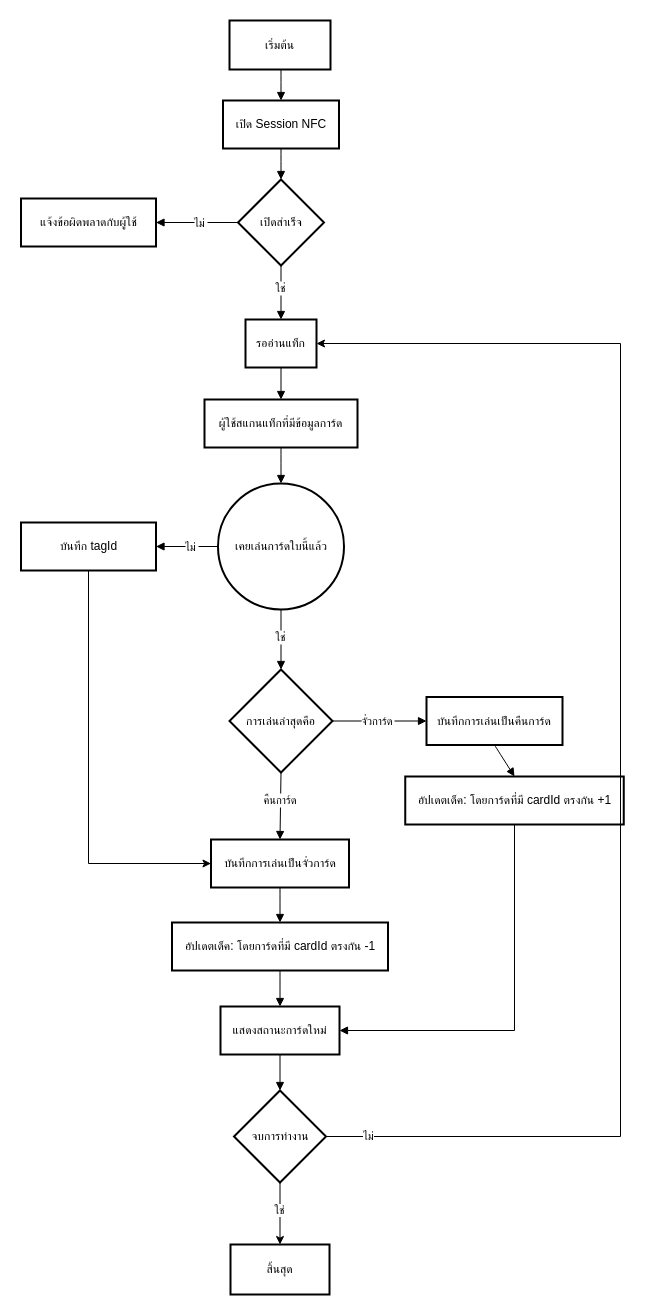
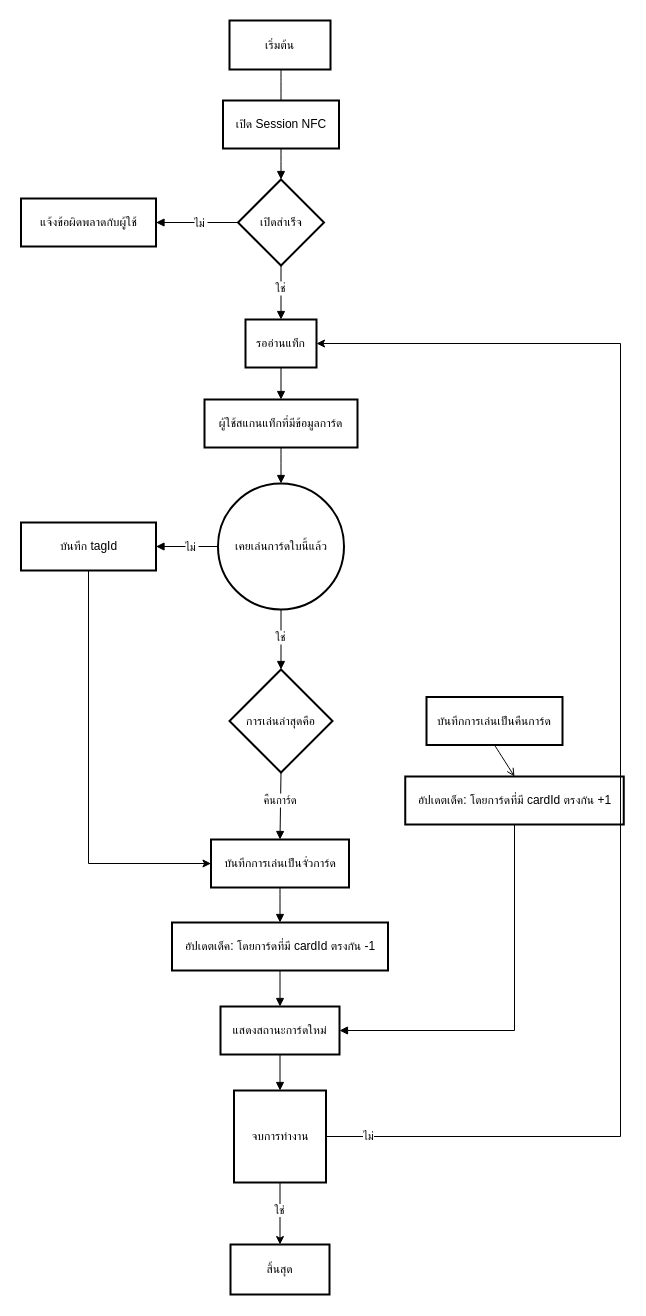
- <mxCell id="16" value="" style="curved=1;startArrow=none;endArrow=block;exitX=0.51;exitY=1;entryX=0.5;entryY=0;rounded=0;" parent="1" source="2" target="3" edge="1"><mxGeometry relative="1" as="geometry"><Array as="points" /></mxGeometry></mxCell>
+ <mxCell id="16" value="" style="curved=1;startArrow=none;endArrow=none;exitX=0.51;exitY=1;entryX=0.5;entryY=0;rounded=0;" parent="1" source="2" target="3" edge="1"><mxGeometry relative="1" as="geometry"><Array as="points" /></mxGeometry></mxCell>
- <mxCell id="27" value="จั่วการ์ด" style="startArrow=none;endArrow=block;exitX=1;exitY=0.5;entryX=0;entryY=0.5;rounded=0;exitDx=0;exitDy=0;entryDx=0;entryDy=0;" parent="1" source="10" target="13" edge="1"><mxGeometry x="-0.043" relative="1" as="geometry"><mxPoint as="offset" /></mxGeometry></mxCell>
- <mxCell id="28" value="" style="curved=1;startArrow=none;endArrow=block;exitX=0.5;exitY=1.01;entryX=0.5;entryY=-0.01;rounded=0;" parent="1" source="13" target="14" edge="1"><mxGeometry relative="1" as="geometry"><Array as="points" /></mxGeometry></mxCell>
+ <mxCell id="28" value="" style="curved=1;startArrow=none;endArrow=open;exitX=0.5;exitY=1.01;entryX=0.5;entryY=-0.01;rounded=0;" parent="1" source="13" target="14" edge="1"><mxGeometry relative="1" as="geometry"><Array as="points" /></mxGeometry></mxCell>
- <mxCell id="33" value="จบการทำงาน" style="rhombus;strokeWidth=2;whiteSpace=wrap;fillColor=none;" parent="1" vertex="1"><mxGeometry x="233.5" y="1090" width="92" height="92" as="geometry" /></mxCell>
+ <mxCell id="33" value="จบการทำงาน" style="strokeWidth=2;whiteSpace=wrap;fillColor=none;rounded=0;" parent="1" vertex="1"><mxGeometry x="233.5" y="1090" width="92" height="92" as="geometry" /></mxCell>
